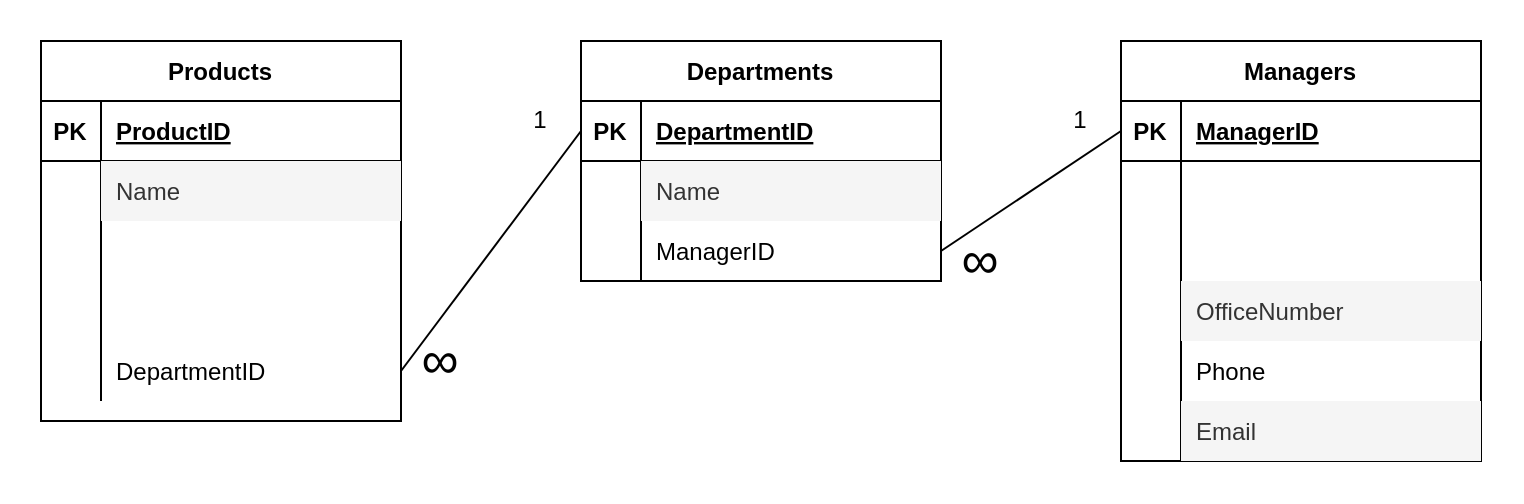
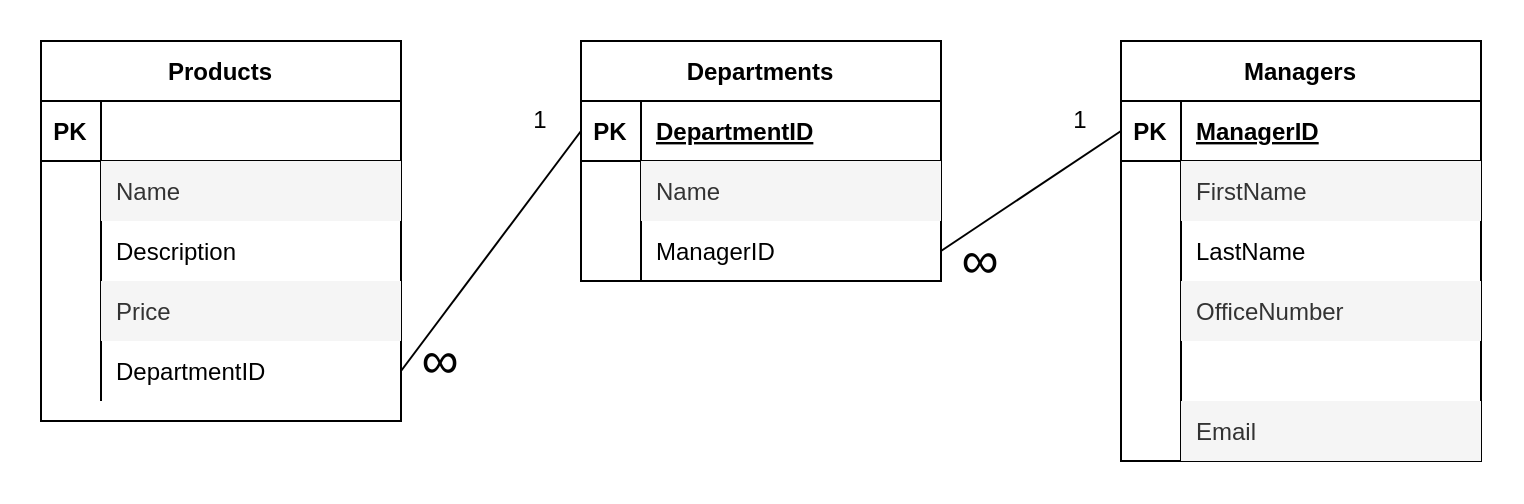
- <mxCell id="5" value="ProductID" style="shape=partialRectangle;connectable=0;fillColor=none;top=0;left=0;bottom=0;right=0;align=left;spacingLeft=6;fontStyle=5;overflow=hidden;" parent="3" vertex="1"><mxGeometry x="30" width="150" height="30" as="geometry" /></mxCell>
+ <mxCell id="34" value="FirstName" style="shape=partialRectangle;connectable=0;fillColor=#f5f5f5;top=0;left=0;bottom=0;right=0;align=left;spacingLeft=6;overflow=hidden;strokeColor=#666666;fontColor=#333333;" parent="32" vertex="1"><mxGeometry x="30" width="150" height="30" as="geometry" /></mxCell>
+ <mxCell id="11" value="Description" style="shape=partialRectangle;connectable=0;fillColor=none;top=0;left=0;bottom=0;right=0;align=left;spacingLeft=6;overflow=hidden;" parent="9" vertex="1"><mxGeometry x="30" width="150" height="30" as="geometry" /></mxCell>
+ <mxCell id="37" value="LastName" style="shape=partialRectangle;connectable=0;fillColor=none;top=0;left=0;bottom=0;right=0;align=left;spacingLeft=6;overflow=hidden;" parent="35" vertex="1"><mxGeometry x="30" width="150" height="30" as="geometry" /></mxCell>
+ <mxCell id="14" value="Price" style="shape=partialRectangle;connectable=0;fillColor=#f5f5f5;top=0;left=0;bottom=0;right=0;align=left;spacingLeft=6;overflow=hidden;strokeColor=#666666;fontColor=#333333;" parent="12" vertex="1"><mxGeometry x="30" width="150" height="30" as="geometry" /></mxCell>
- <mxCell id="43" value="Phone" style="shape=partialRectangle;connectable=0;fillColor=none;top=0;left=0;bottom=0;right=0;align=left;spacingLeft=6;overflow=hidden;" parent="41" vertex="1"><mxGeometry x="30" width="150" height="30" as="geometry" /></mxCell>
